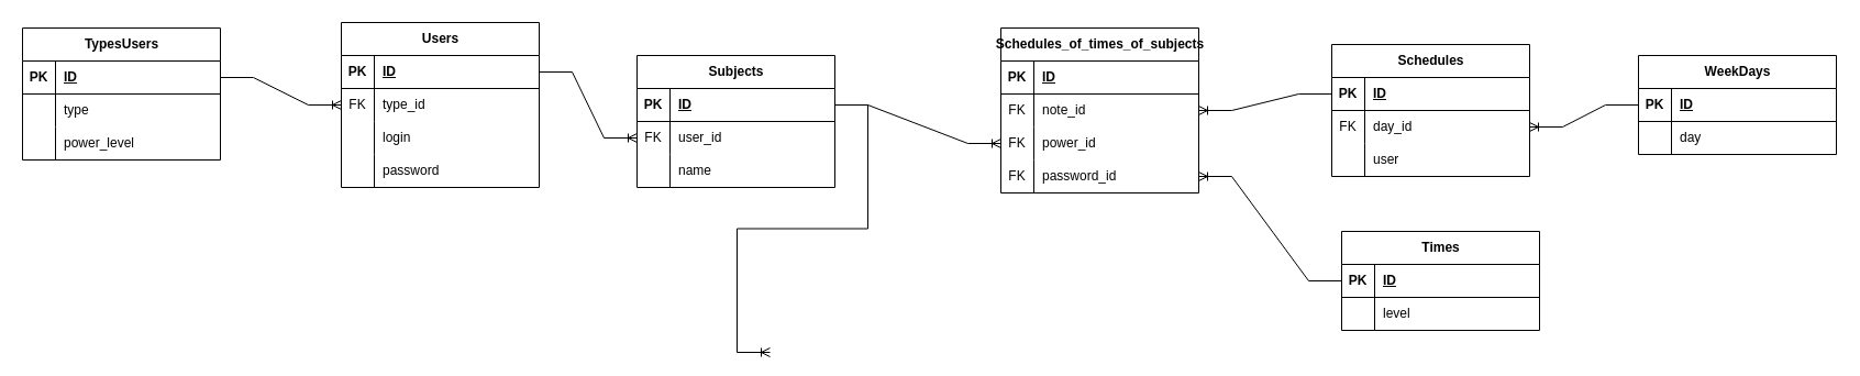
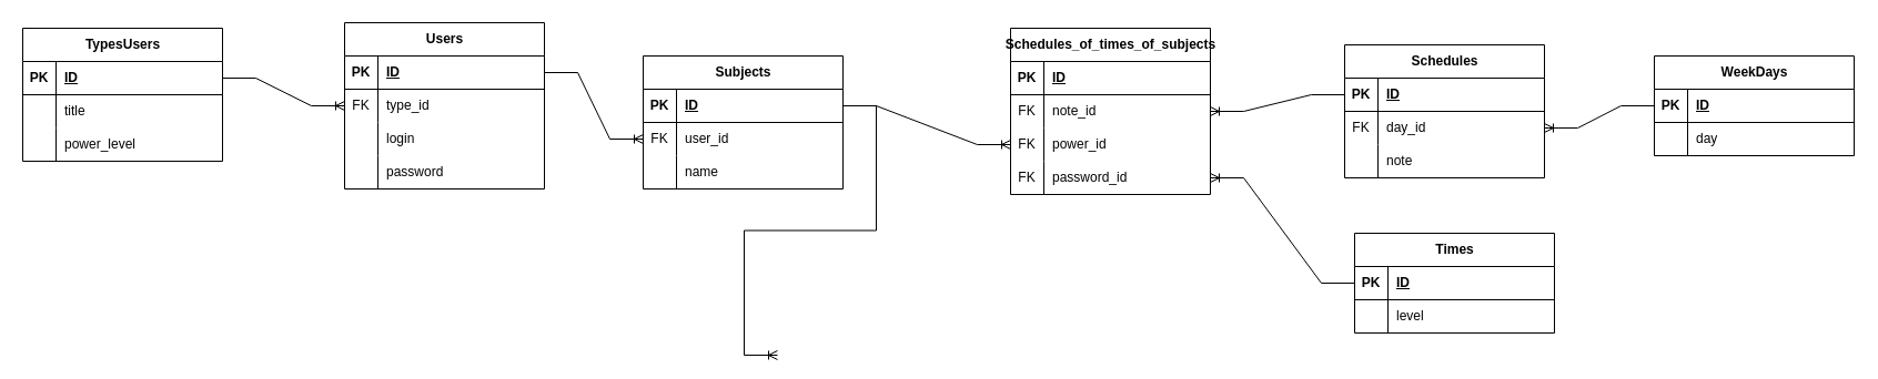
- <mxCell id="21" value="type" style="shape=partialRectangle;connectable=0;fillColor=none;top=0;left=0;bottom=0;right=0;align=left;spacingLeft=6;overflow=hidden;whiteSpace=wrap;html=1;" parent="19" vertex="1"><mxGeometry x="30" width="150" height="30" as="geometry"><mxRectangle width="150" height="30" as="alternateBounds" /></mxGeometry></mxCell>
+ <mxCell id="21" value="title" style="shape=partialRectangle;connectable=0;fillColor=none;top=0;left=0;bottom=0;right=0;align=left;spacingLeft=6;overflow=hidden;whiteSpace=wrap;html=1;" parent="19" vertex="1"><mxGeometry x="30" width="150" height="30" as="geometry"><mxRectangle width="150" height="30" as="alternateBounds" /></mxGeometry></mxCell>
- <mxCell id="64" value="user" style="shape=partialRectangle;connectable=0;fillColor=none;top=0;left=0;bottom=0;right=0;align=left;spacingLeft=6;overflow=hidden;whiteSpace=wrap;html=1;" parent="62" vertex="1"><mxGeometry x="30" width="150" height="30" as="geometry"><mxRectangle width="150" height="30" as="alternateBounds" /></mxGeometry></mxCell>
+ <mxCell id="64" value="note" style="shape=partialRectangle;connectable=0;fillColor=none;top=0;left=0;bottom=0;right=0;align=left;spacingLeft=6;overflow=hidden;whiteSpace=wrap;html=1;" parent="62" vertex="1"><mxGeometry x="30" width="150" height="30" as="geometry"><mxRectangle width="150" height="30" as="alternateBounds" /></mxGeometry></mxCell>
